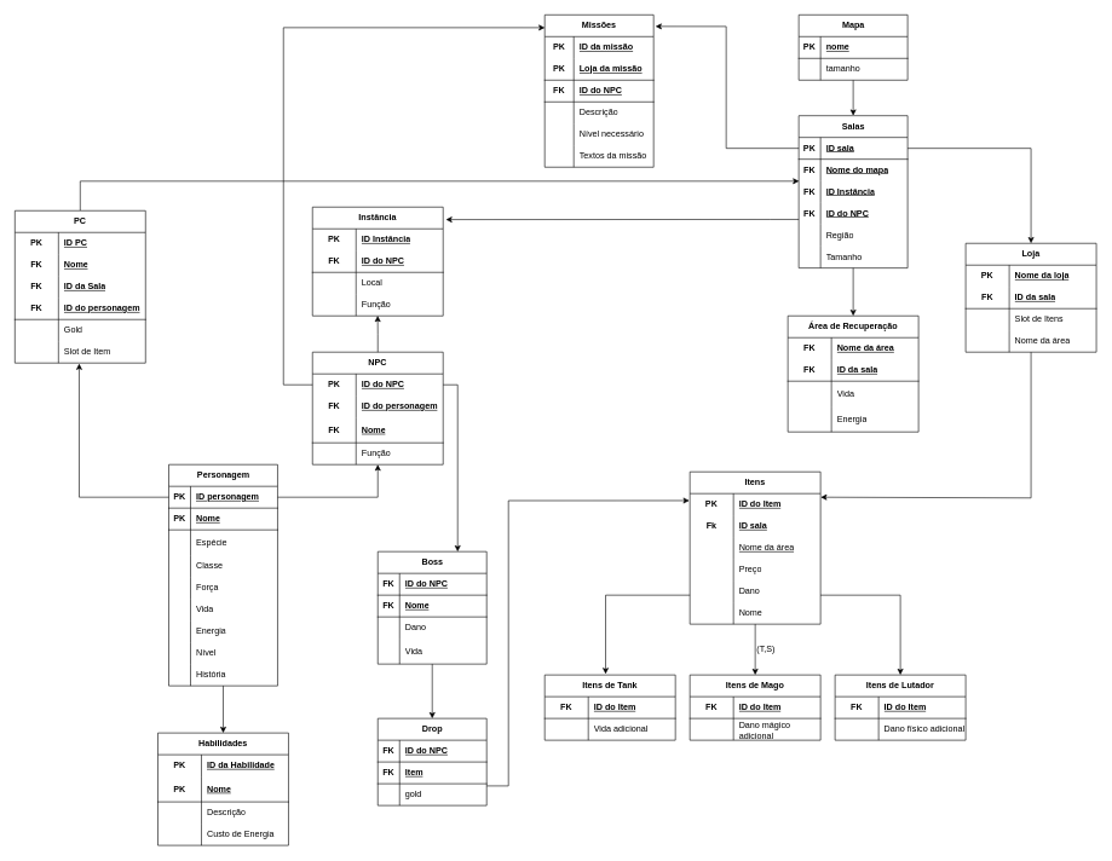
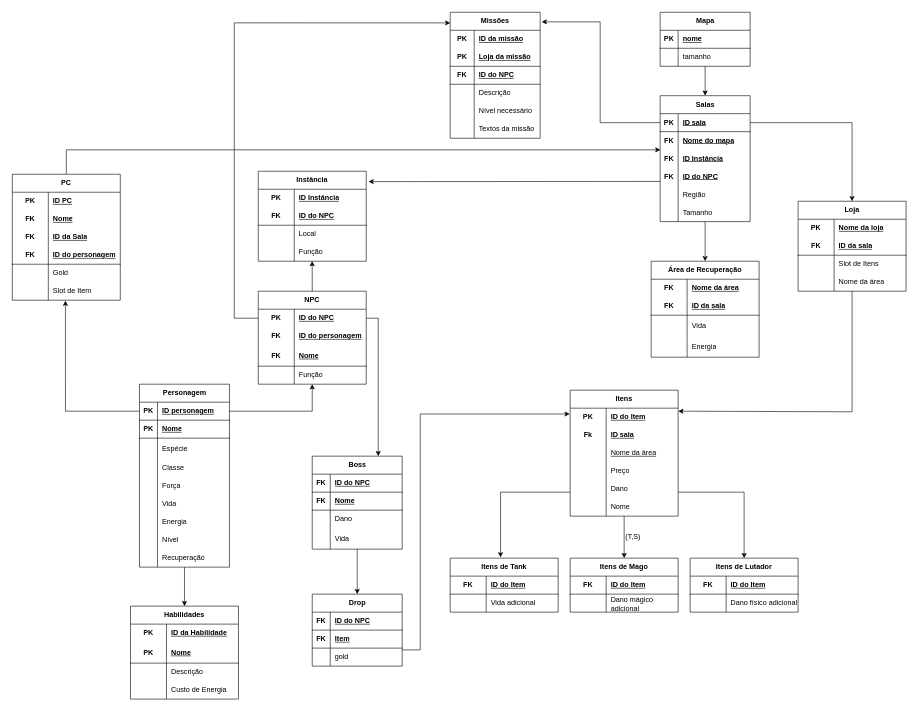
- <mxCell id="172" value="História" style="shape=partialRectangle;connectable=0;fillColor=none;top=0;left=0;bottom=0;right=0;align=left;spacingLeft=6;overflow=hidden;whiteSpace=wrap;html=1;" parent="170" vertex="1"><mxGeometry x="30" width="120" height="30" as="geometry"><mxRectangle width="120" height="30" as="alternateBounds" /></mxGeometry></mxCell>
+ <mxCell id="172" value="Recuperação" style="shape=partialRectangle;connectable=0;fillColor=none;top=0;left=0;bottom=0;right=0;align=left;spacingLeft=6;overflow=hidden;whiteSpace=wrap;html=1;" parent="170" vertex="1"><mxGeometry x="30" width="120" height="30" as="geometry"><mxRectangle width="120" height="30" as="alternateBounds" /></mxGeometry></mxCell>
